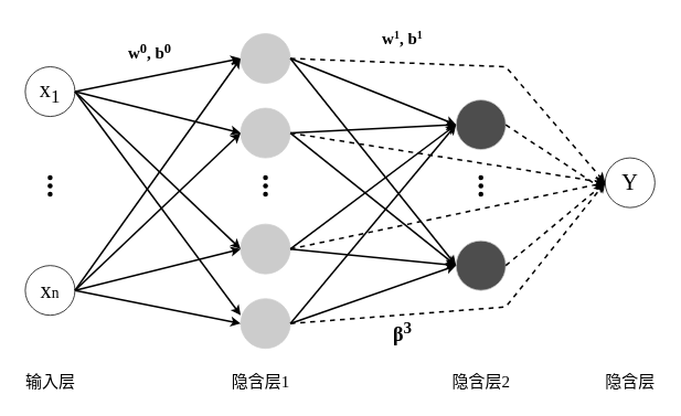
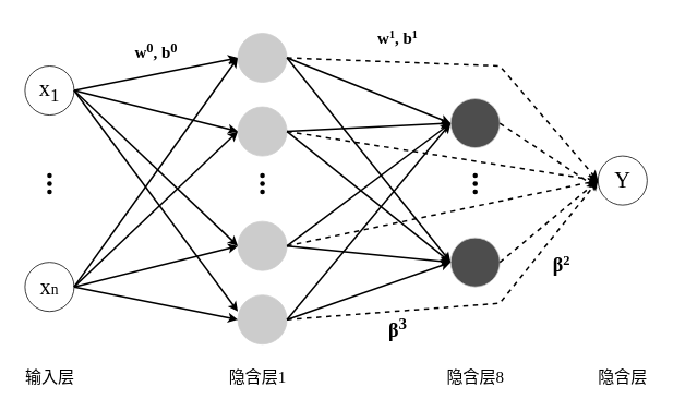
- <mxCell id="32" value="&lt;font style=&quot;font-size: 20px;&quot;&gt;w&lt;sup&gt;0&lt;/sup&gt;, b&lt;sup&gt;0&lt;/sup&gt;&lt;/font&gt;" style="text;html=1;align=center;verticalAlign=bottom;resizable=0;points=[];autosize=1;strokeColor=none;fillColor=none;fontStyle=1;horizontal=1;fontFamily=Times New Roman;fontSize=20;" vertex="1" parent="1"><mxGeometry x="145" y="38" width="70" height="40" as="geometry" /></mxCell>
+ <mxCell id="32" value="&lt;font style=&quot;font-size: 20px;&quot;&gt;w&lt;sup&gt;0&lt;/sup&gt;, b&lt;sup&gt;0&lt;/sup&gt;&lt;/font&gt;" style="text;html=1;align=center;verticalAlign=bottom;resizable=0;points=[];autosize=1;strokeColor=none;fillColor=none;fontStyle=1;horizontal=1;fontFamily=Times New Roman;fontSize=20;" vertex="1" parent="1"><mxGeometry x="155" y="38" width="70" height="40" as="geometry" /></mxCell>
+ <mxCell id="41" value="β&lt;span style=&quot;font-size: 20px;&quot;&gt;&lt;sup&gt;2&lt;/sup&gt;&lt;/span&gt;&lt;span style=&quot;font-size: 24px; font-weight: 400; text-align: start;&quot;&gt;&lt;/span&gt;" style="text;html=1;align=center;verticalAlign=bottom;resizable=0;points=[];autosize=1;strokeColor=none;fillColor=none;fontStyle=1;horizontal=1;fontFamily=Times New Roman;fontSize=24;" vertex="1" parent="1"><mxGeometry x="665" y="300" width="40" height="40" as="geometry" /></mxCell>
- <mxCell id="48" value="&lt;font style=&quot;font-size: 20px;&quot; face=&quot;Times New Roman&quot;&gt;隐含层2&lt;/font&gt;" style="text;html=1;align=center;verticalAlign=middle;resizable=0;points=[];autosize=1;strokeColor=none;fillColor=none;fontSize=20;" vertex="1" parent="1"><mxGeometry x="535" y="440" width="90" height="40" as="geometry" /></mxCell>
+ <mxCell id="48" value="&lt;font style=&quot;font-size: 20px;&quot; face=&quot;Times New Roman&quot;&gt;隐含层8&lt;/font&gt;" style="text;html=1;align=center;verticalAlign=middle;resizable=0;points=[];autosize=1;strokeColor=none;fillColor=none;fontSize=20;" vertex="1" parent="1"><mxGeometry x="535" y="440" width="90" height="40" as="geometry" /></mxCell>
